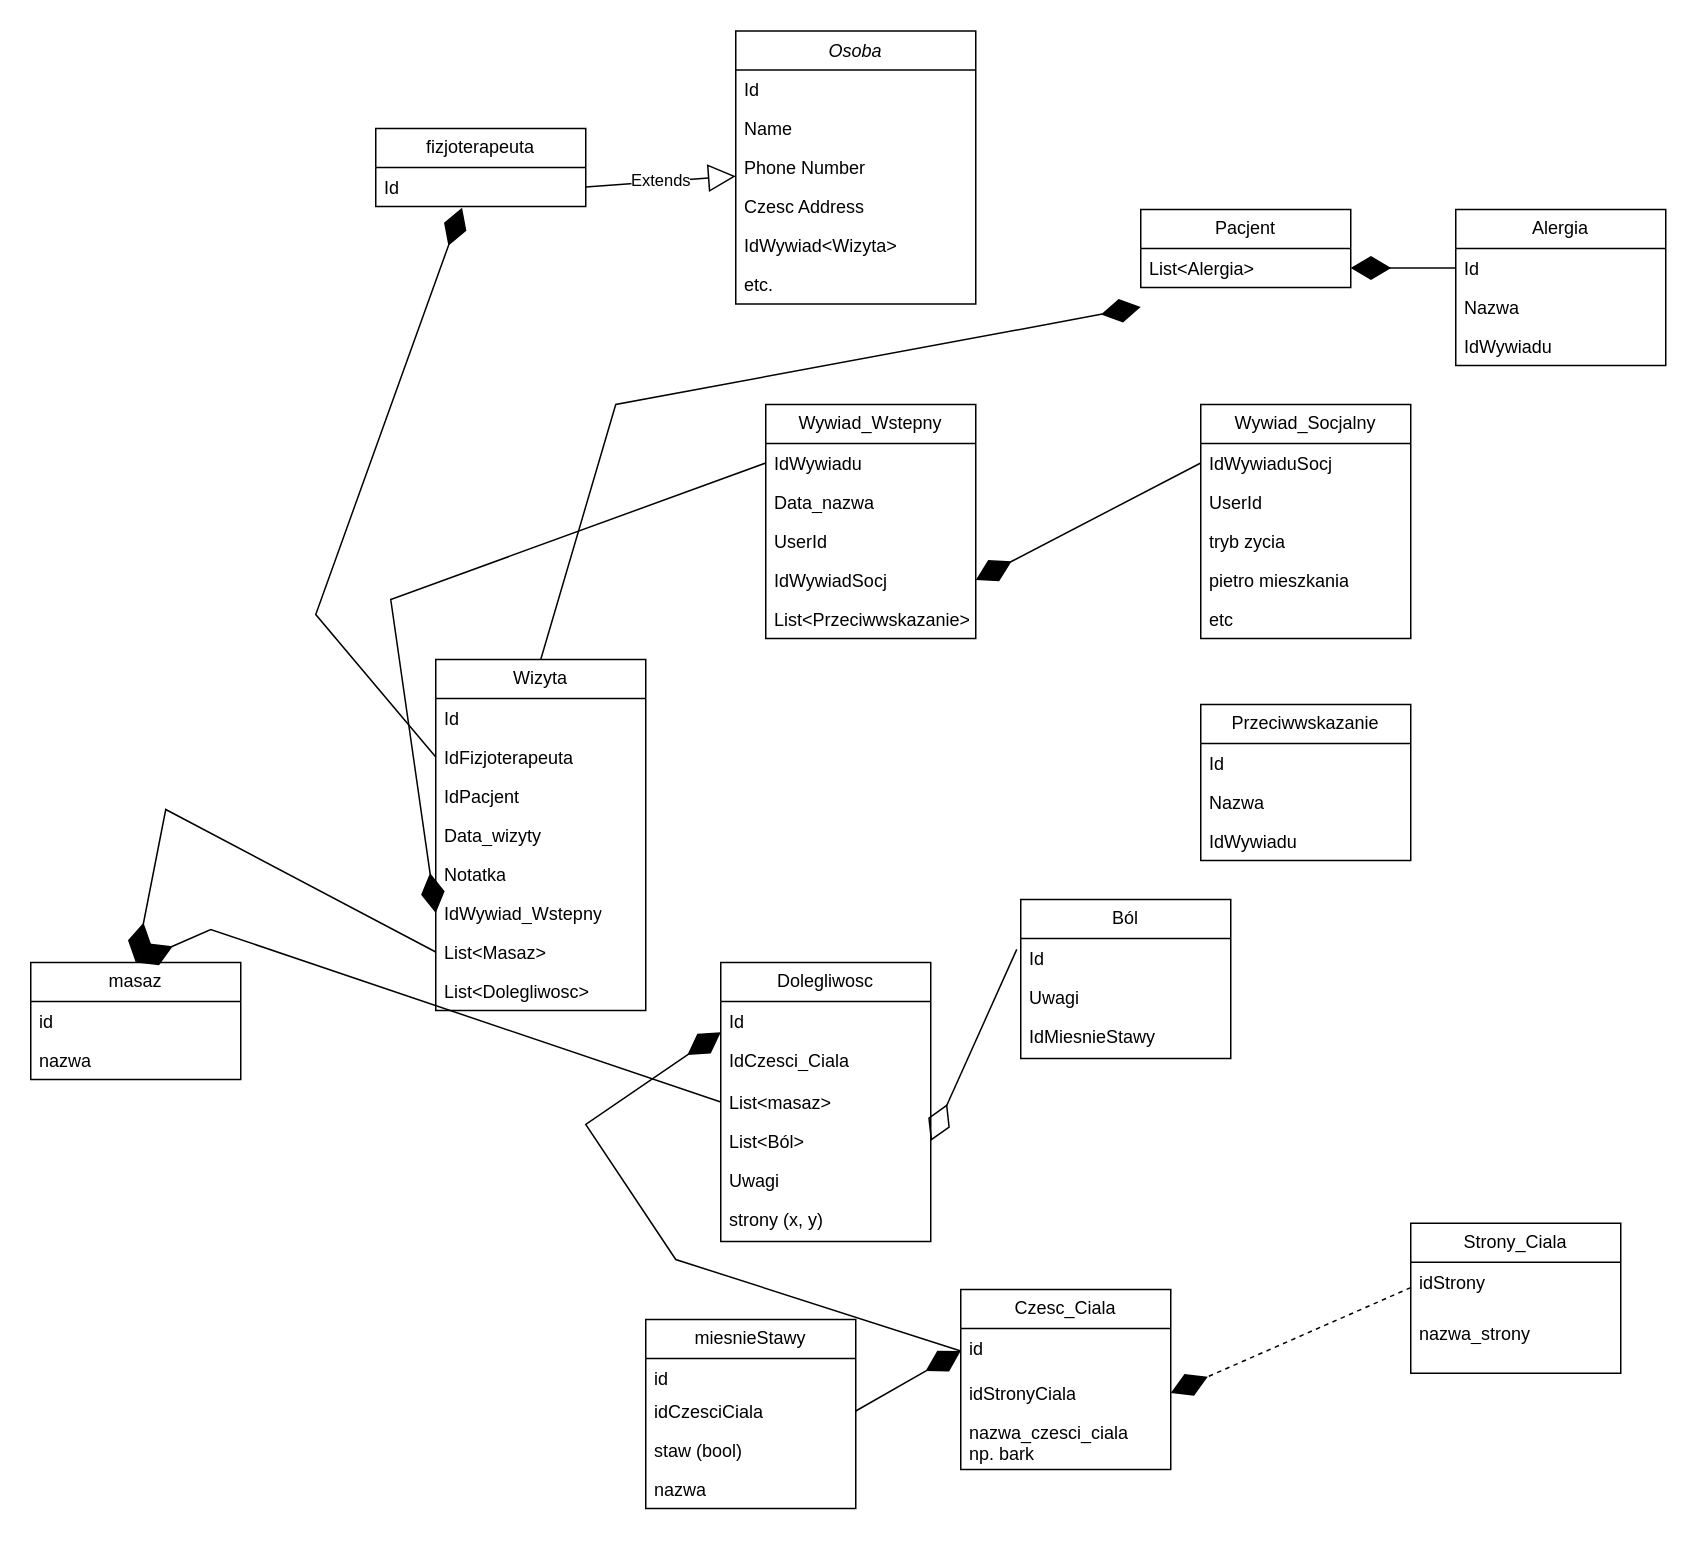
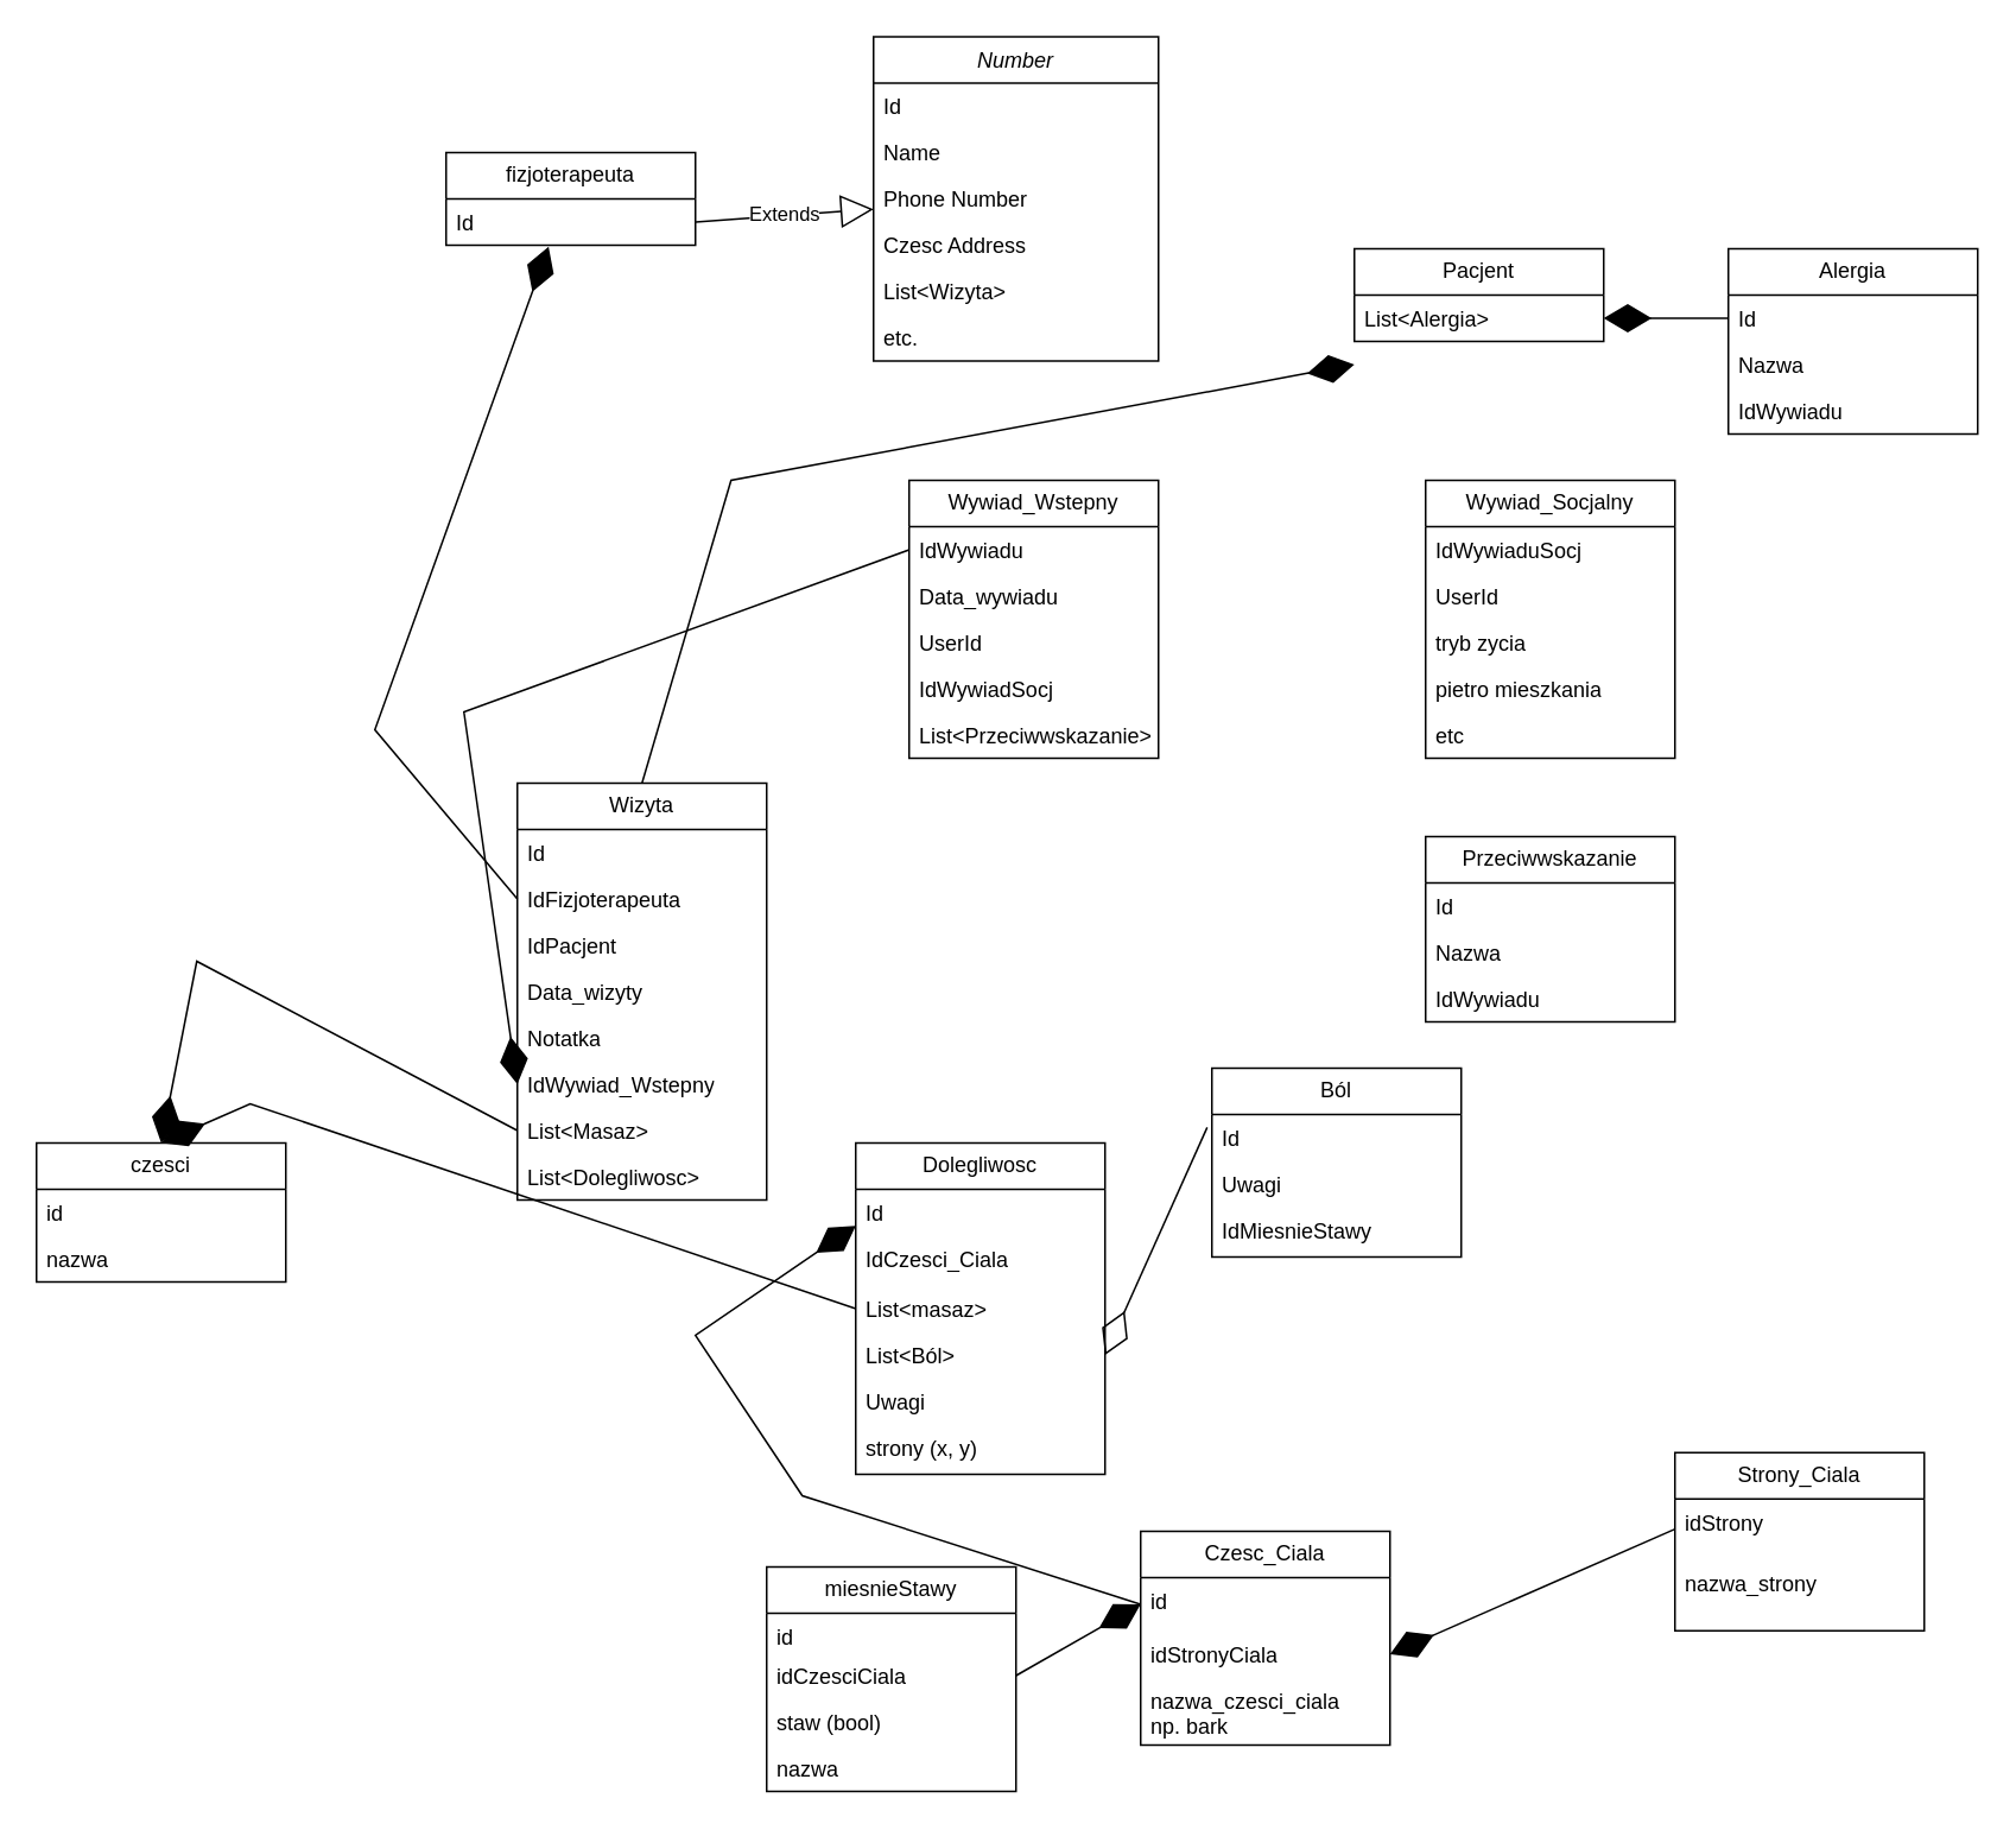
- <mxCell id="2" value="Osoba" style="swimlane;fontStyle=2;align=center;verticalAlign=top;childLayout=stackLayout;horizontal=1;startSize=26;horizontalStack=0;resizeParent=1;resizeLast=0;collapsible=1;marginBottom=0;rounded=0;shadow=0;strokeWidth=1;" parent="1" vertex="1"><mxGeometry x="490" y="20" width="160" height="182" as="geometry"><mxRectangle x="220" y="120" width="160" height="26" as="alternateBounds" /></mxGeometry></mxCell>
+ <mxCell id="2" value="Number" style="swimlane;fontStyle=2;align=center;verticalAlign=top;childLayout=stackLayout;horizontal=1;startSize=26;horizontalStack=0;resizeParent=1;resizeLast=0;collapsible=1;marginBottom=0;rounded=0;shadow=0;strokeWidth=1;" parent="1" vertex="1"><mxGeometry x="490" y="20" width="160" height="182" as="geometry"><mxRectangle x="220" y="120" width="160" height="26" as="alternateBounds" /></mxGeometry></mxCell>
- <mxCell id="7" value="IdWywiad&amp;lt;Wizyta&amp;gt;" style="text;strokeColor=none;fillColor=none;align=left;verticalAlign=top;spacingLeft=4;spacingRight=4;overflow=hidden;rotatable=0;points=[[0,0.5],[1,0.5]];portConstraint=eastwest;whiteSpace=wrap;html=1;" vertex="1" parent="2"><mxGeometry y="130" width="160" height="26" as="geometry" /></mxCell>
+ <mxCell id="7" value="List&amp;lt;Wizyta&amp;gt;" style="text;strokeColor=none;fillColor=none;align=left;verticalAlign=top;spacingLeft=4;spacingRight=4;overflow=hidden;rotatable=0;points=[[0,0.5],[1,0.5]];portConstraint=eastwest;whiteSpace=wrap;html=1;" vertex="1" parent="2"><mxGeometry y="130" width="160" height="26" as="geometry" /></mxCell>
- <mxCell id="15" value="Data_nazwa" style="text;strokeColor=none;fillColor=none;align=left;verticalAlign=top;spacingLeft=4;spacingRight=4;overflow=hidden;rotatable=0;points=[[0,0.5],[1,0.5]];portConstraint=eastwest;whiteSpace=wrap;html=1;" vertex="1" parent="13"><mxGeometry y="52" width="140" height="26" as="geometry" /></mxCell>
+ <mxCell id="15" value="Data_wywiadu" style="text;strokeColor=none;fillColor=none;align=left;verticalAlign=top;spacingLeft=4;spacingRight=4;overflow=hidden;rotatable=0;points=[[0,0.5],[1,0.5]];portConstraint=eastwest;whiteSpace=wrap;html=1;" vertex="1" parent="13"><mxGeometry y="52" width="140" height="26" as="geometry" /></mxCell>
- <mxCell id="35" value="" style="endArrow=diamondThin;endFill=1;endSize=24;html=1;rounded=0;exitX=0;exitY=0.5;exitDx=0;exitDy=0;entryX=1;entryY=0.5;entryDx=0;entryDy=0;" edge="1" parent="1" source="30" target="17"><mxGeometry width="160" relative="1" as="geometry"><mxPoint x="660" y="344" as="sourcePoint" /><mxPoint x="910" y="229" as="targetPoint" /></mxGeometry></mxCell>
- <mxCell id="75" value="masaz" style="swimlane;fontStyle=0;childLayout=stackLayout;horizontal=1;startSize=26;fillColor=none;horizontalStack=0;resizeParent=1;resizeParentMax=0;resizeLast=0;collapsible=1;marginBottom=0;whiteSpace=wrap;html=1;" vertex="1" parent="1"><mxGeometry x="20" y="641" width="140" height="78" as="geometry" /></mxCell>
+ <mxCell id="75" value="czesci" style="swimlane;fontStyle=0;childLayout=stackLayout;horizontal=1;startSize=26;fillColor=none;horizontalStack=0;resizeParent=1;resizeParentMax=0;resizeLast=0;collapsible=1;marginBottom=0;whiteSpace=wrap;html=1;" vertex="1" parent="1"><mxGeometry x="20" y="641" width="140" height="78" as="geometry" /></mxCell>
- <mxCell id="48" value="" style="endArrow=diamondThin;endFill=1;endSize=24;html=1;rounded=0;exitX=0;exitY=0.5;exitDx=0;exitDy=0;entryX=1;entryY=0.5;entryDx=0;entryDy=0;dashed=1;" edge="1" parent="1" source="46" target="38"><mxGeometry width="160" relative="1" as="geometry"><mxPoint x="650" y="884.75" as="sourcePoint" /><mxPoint x="810" y="884.75" as="targetPoint" /></mxGeometry></mxCell>
+ <mxCell id="48" value="" style="endArrow=diamondThin;endFill=1;endSize=24;html=1;rounded=0;exitX=0;exitY=0.5;exitDx=0;exitDy=0;entryX=1;entryY=0.5;entryDx=0;entryDy=0;" edge="1" parent="1" source="46" target="38"><mxGeometry width="160" relative="1" as="geometry"><mxPoint x="650" y="884.75" as="sourcePoint" /><mxPoint x="810" y="884.75" as="targetPoint" /></mxGeometry></mxCell>
